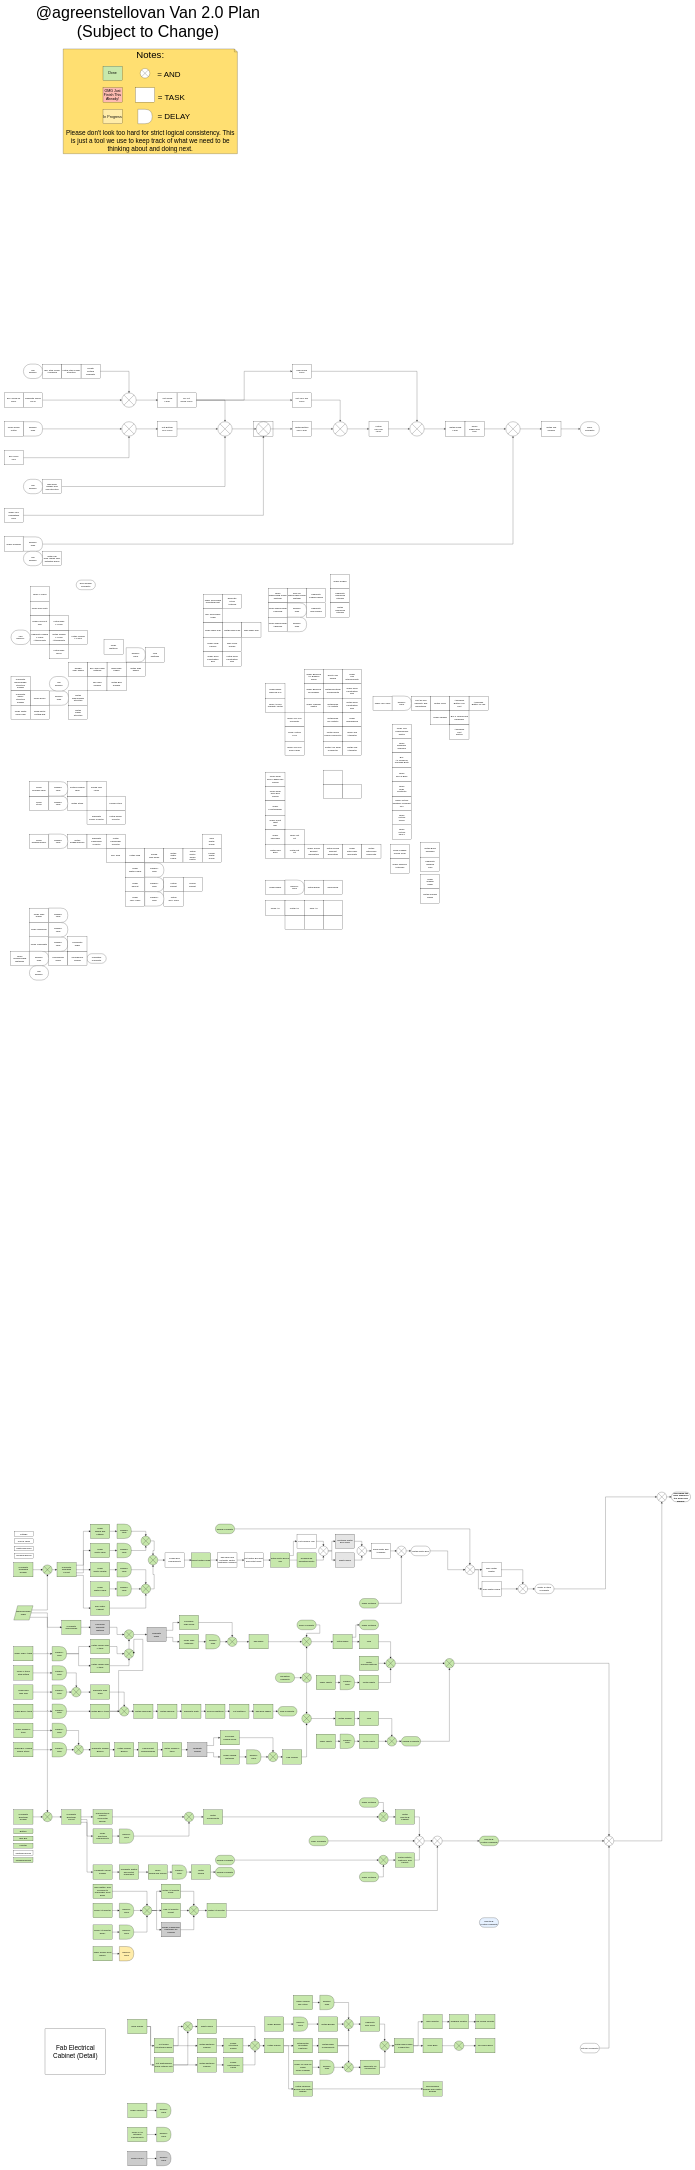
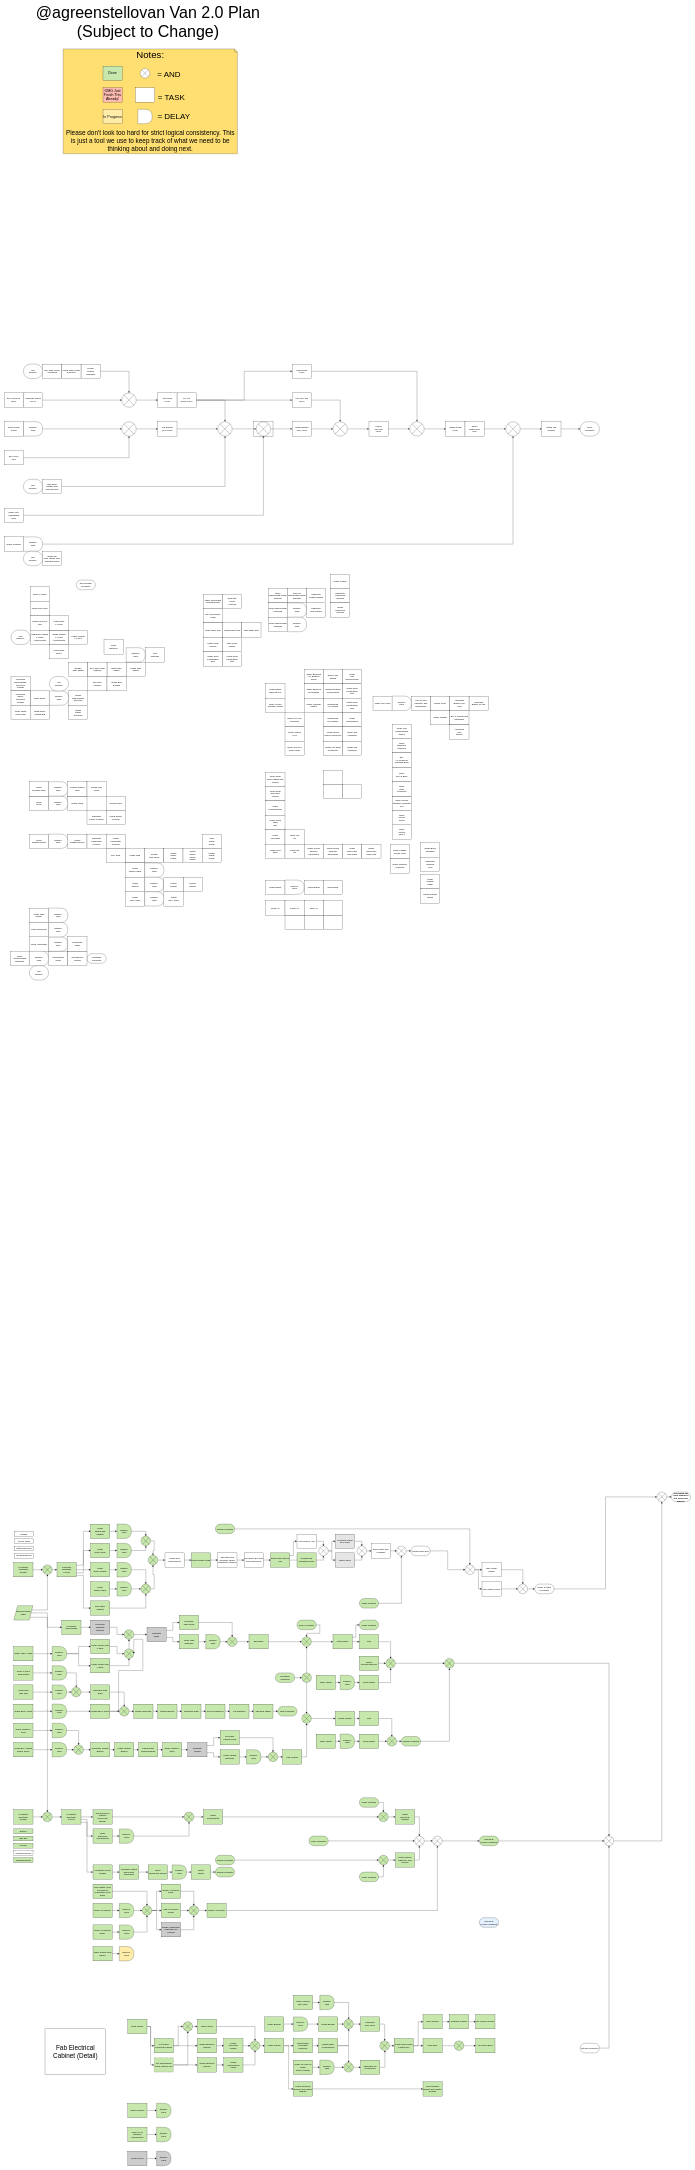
- <mxCell id="158" value="Cut Switchboard Panel (interior cut)" style="html=1;whiteSpace=wrap;;whiteSpace=wrap;fontSize=11;fontColor=#000000;spacing=0;fillOpacity=100;fillColor=#c7e8ac;" parent="1" vertex="1" zOrder="570"><mxGeometry x="770" y="10288" width="96" height="72" as="geometry" /></mxCell>
+ <mxCell id="158" value="Cut Switchboard Panel (interior cut)" style="html=1;whiteSpace=wrap;whiteSpace=wrap;fontSize=11;fontColor=#000000;spacing=0;fillOpacity=100;fillColor=#c7e8ac;dashed=1;" parent="1" vertex="1" zOrder="570"><mxGeometry x="770" y="10288" width="96" height="72" as="geometry" /></mxCell>
